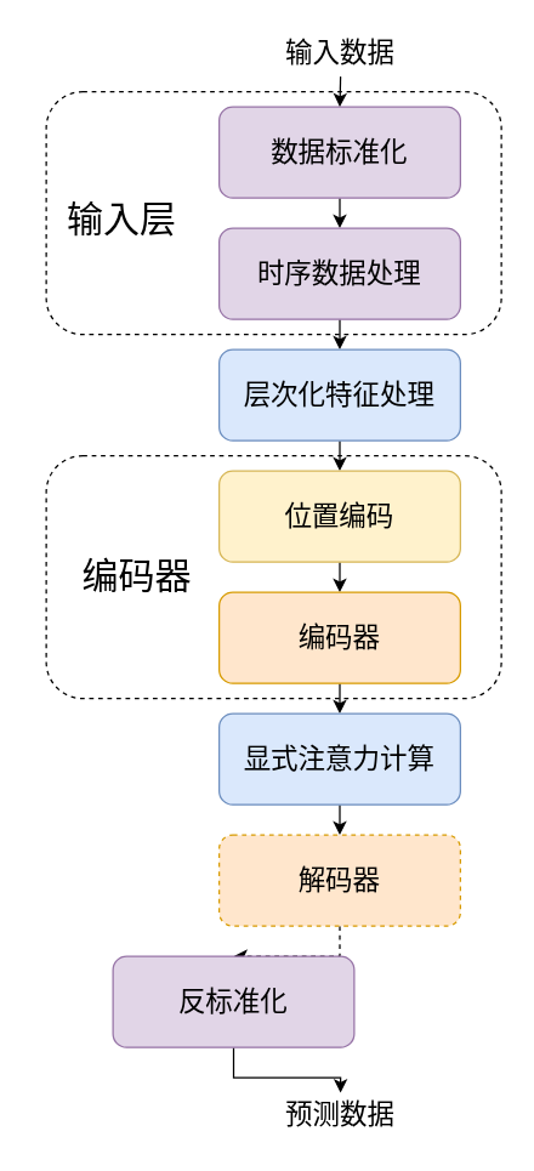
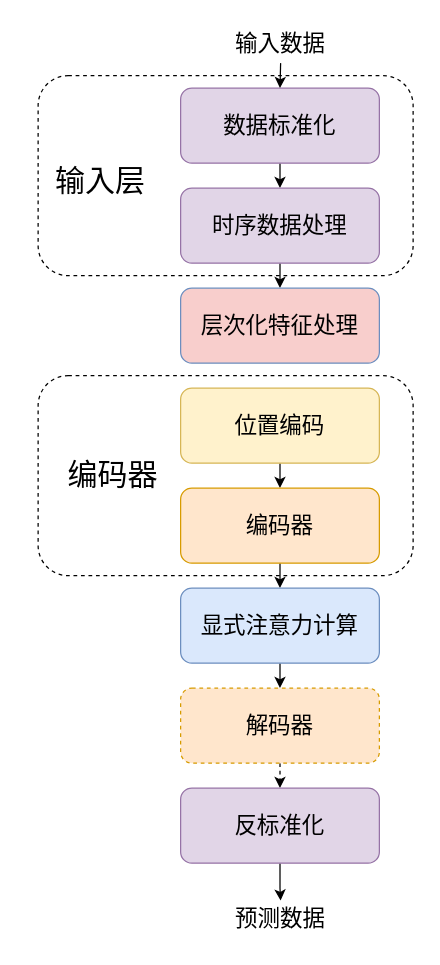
- <mxCell id="7" value="&lt;font style=&quot;font-size: 18px;&quot;&gt;层次化特征处理&lt;/font&gt;" style="rounded=1;whiteSpace=wrap;html=1;fillColor=#dae8fc;strokeColor=#6c8ebf;" vertex="1" parent="1"><mxGeometry x="144" y="230" width="159" height="60" as="geometry" /></mxCell>
+ <mxCell id="7" value="&lt;font style=&quot;font-size: 18px;&quot;&gt;层次化特征处理&lt;/font&gt;" style="rounded=1;whiteSpace=wrap;html=1;fillColor=#f8cecc;strokeColor=#6c8ebf;" vertex="1" parent="1"><mxGeometry x="144" y="230" width="159" height="60" as="geometry" /></mxCell>
- <mxCell id="6" style="edgeStyle=orthogonalEdgeStyle;rounded=0;orthogonalLoop=1;jettySize=auto;html=1;exitX=0.5;exitY=1;exitDx=0;exitDy=0;entryX=0.5;entryY=0;entryDx=0;entryDy=0;" edge="1" parent="1" source="7" target="9"><mxGeometry relative="1" as="geometry" /></mxCell>
- <mxCell id="17" value="&lt;font style=&quot;font-size: 18px;&quot;&gt;反标准化&lt;/font&gt;" style="rounded=1;whiteSpace=wrap;html=1;fillColor=#e1d5e7;strokeColor=#9673a6;" vertex="1" parent="1"><mxGeometry x="74" y="630" width="159" height="60" as="geometry" /></mxCell>
+ <mxCell id="17" value="&lt;font style=&quot;font-size: 18px;&quot;&gt;反标准化&lt;/font&gt;" style="rounded=1;whiteSpace=wrap;html=1;fillColor=#e1d5e7;strokeColor=#9673a6;" vertex="1" parent="1"><mxGeometry x="144" y="630" width="159" height="60" as="geometry" /></mxCell>
